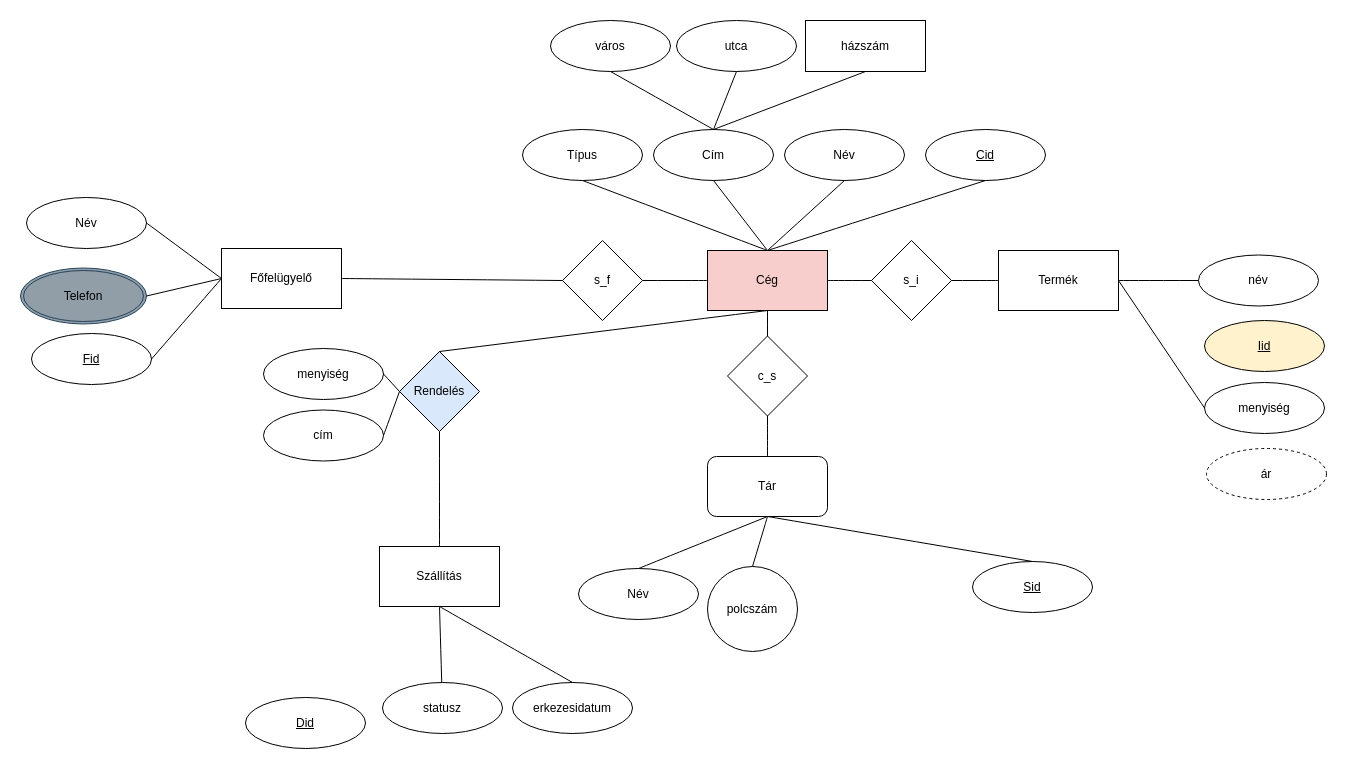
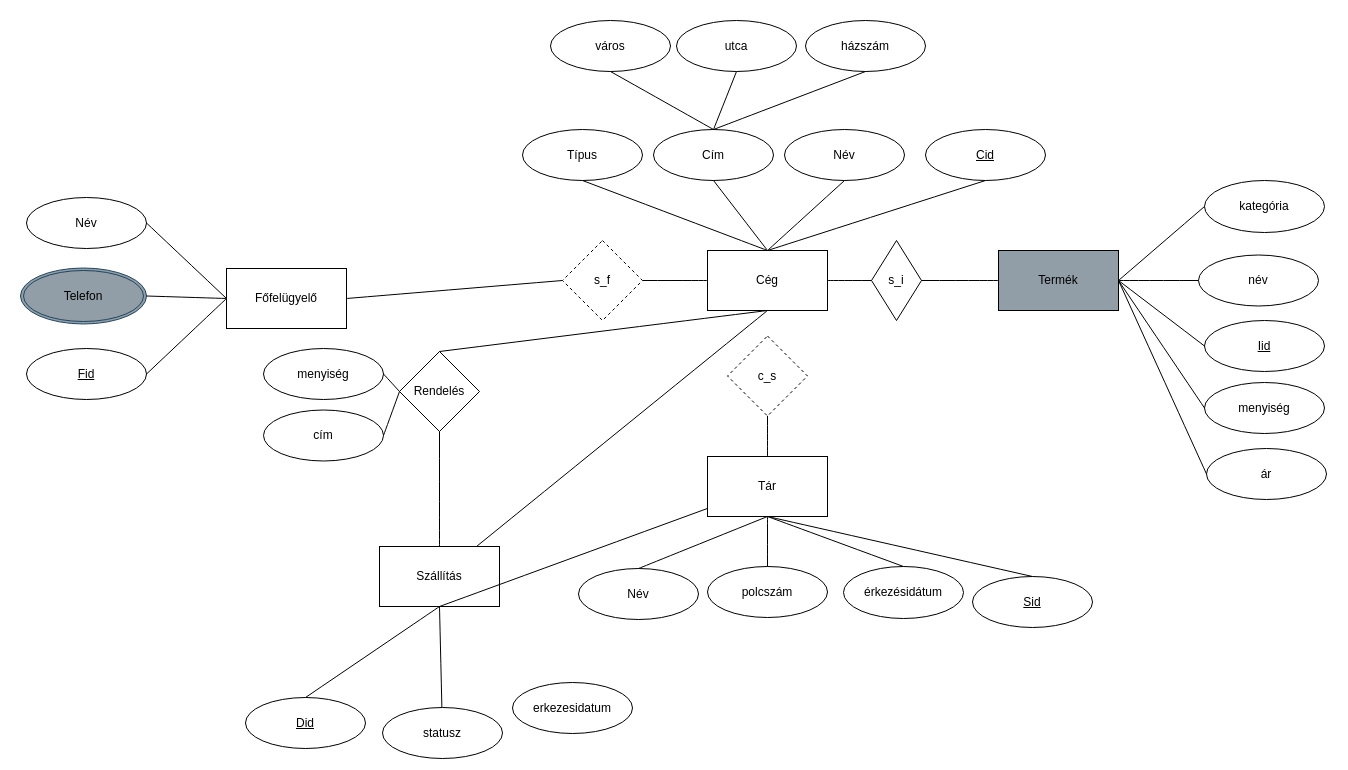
- <mxCell id="9" value="házszám" style="whiteSpace=wrap;html=1;rounded=0;" vertex="1" parent="1"><mxGeometry x="805" y="20" width="120" height="51" as="geometry" /></mxCell>
+ <mxCell id="9" value="házszám" style="ellipse;whiteSpace=wrap;html=1;" vertex="1" parent="1"><mxGeometry x="805" y="20" width="120" height="51" as="geometry" /></mxCell>
+ <mxCell id="49" value="kategória" style="ellipse;whiteSpace=wrap;html=1;" vertex="1" parent="1"><mxGeometry x="1204" y="180" width="120" height="52" as="geometry" /></mxCell>
+ <mxCell id="50" value="" style="endArrow=none;html=1;rounded=0;fontSize=12;startSize=8;endSize=8;curved=1;exitX=1;exitY=0.5;exitDx=0;exitDy=0;entryX=0;entryY=0.5;entryDx=0;entryDy=0;" edge="1" parent="1" source="42" target="49"><mxGeometry width="50" height="50" relative="1" as="geometry"><mxPoint x="1255" y="427.5" as="sourcePoint" /><mxPoint x="1007" y="430.5" as="targetPoint" /></mxGeometry></mxCell>
- <mxCell id="20" value="Főfelügyelő" style="rounded=0;whiteSpace=wrap;html=1;" vertex="1" parent="1"><mxGeometry x="221" y="248" width="120" height="60" as="geometry" /></mxCell>
+ <mxCell id="20" value="Főfelügyelő" style="rounded=0;whiteSpace=wrap;html=1;" vertex="1" parent="1"><mxGeometry x="226" y="268" width="120" height="60" as="geometry" /></mxCell>
- <mxCell id="18" value="s_f" style="rhombus;whiteSpace=wrap;html=1;" vertex="1" parent="1"><mxGeometry x="562" y="240" width="80" height="80" as="geometry" /></mxCell>
+ <mxCell id="18" value="s_f" style="rhombus;whiteSpace=wrap;html=1;dashed=1;" vertex="1" parent="1"><mxGeometry x="562" y="240" width="80" height="80" as="geometry" /></mxCell>
- <mxCell id="3" value="&lt;div&gt;Cég&lt;/div&gt;" style="rounded=0;whiteSpace=wrap;html=1;fillColor=#f8cecc;" vertex="1" parent="1"><mxGeometry x="707" y="250" width="120" height="60" as="geometry" /></mxCell>
+ <mxCell id="3" value="&lt;div&gt;Cég&lt;/div&gt;" style="rounded=0;whiteSpace=wrap;html=1;" vertex="1" parent="1"><mxGeometry x="707" y="250" width="120" height="60" as="geometry" /></mxCell>
- <mxCell id="40" value="s_i" style="rhombus;whiteSpace=wrap;html=1;" vertex="1" parent="1"><mxGeometry x="871" y="240" width="80" height="80" as="geometry" /></mxCell>
+ <mxCell id="40" value="s_i" style="rhombus;whiteSpace=wrap;html=1;" vertex="1" parent="1"><mxGeometry x="871" y="240" width="50" height="80" as="geometry" /></mxCell>
- <mxCell id="42" value="Termék" style="rounded=0;whiteSpace=wrap;html=1;" vertex="1" parent="1"><mxGeometry x="998" y="250" width="120" height="60" as="geometry" /></mxCell>
+ <mxCell id="42" value="Termék" style="rounded=0;whiteSpace=wrap;html=1;fillColor=#929ea7;" vertex="1" parent="1"><mxGeometry x="998" y="250" width="120" height="60" as="geometry" /></mxCell>
+ <mxCell id="48" value="" style="endArrow=none;html=1;rounded=0;fontSize=12;startSize=8;endSize=8;curved=1;exitX=1;exitY=0.5;exitDx=0;exitDy=0;entryX=0;entryY=0.5;entryDx=0;entryDy=0;" edge="1" parent="1" source="42" target="45"><mxGeometry width="50" height="50" relative="1" as="geometry"><mxPoint x="956" y="422.5" as="sourcePoint" /><mxPoint x="881" y="440.5" as="targetPoint" /></mxGeometry></mxCell>
- <mxCell id="29" value="" style="endArrow=none;html=1;rounded=0;fontSize=12;startSize=8;endSize=8;curved=1;entryX=0.5;entryY=0;entryDx=0;entryDy=0;exitX=0.5;exitY=1;exitDx=0;exitDy=0;" edge="1" parent="1" target="28" source="3"><mxGeometry width="50" height="50" relative="1" as="geometry"><mxPoint x="771" y="312" as="sourcePoint" /><mxPoint x="772" y="498" as="targetPoint" /></mxGeometry></mxCell>
+ <mxCell id="29" value="" style="endArrow=none;html=1;rounded=0;fontSize=12;startSize=8;endSize=8;curved=1;exitX=0.5;exitY=1;exitDx=0;exitDy=0;" edge="1" parent="1" target="60" source="3"><mxGeometry width="50" height="50" relative="1" as="geometry"><mxPoint x="771" y="312" as="sourcePoint" /><mxPoint x="772" y="498" as="targetPoint" /></mxGeometry></mxCell>
- <mxCell id="45" value="&lt;u&gt;Iid&lt;/u&gt;" style="ellipse;whiteSpace=wrap;html=1;fillColor=#fff2cc;" vertex="1" parent="1"><mxGeometry x="1204" y="320" width="120" height="51" as="geometry" /></mxCell>
+ <mxCell id="45" value="&lt;u&gt;Iid&lt;/u&gt;" style="ellipse;whiteSpace=wrap;html=1;" vertex="1" parent="1"><mxGeometry x="1204" y="320" width="120" height="51" as="geometry" /></mxCell>
- <mxCell id="24" value="&lt;u&gt;Fid&lt;/u&gt;" style="ellipse;whiteSpace=wrap;html=1;" vertex="1" parent="1"><mxGeometry x="31" y="333" width="120" height="51" as="geometry" /></mxCell>
+ <mxCell id="24" value="&lt;u&gt;Fid&lt;/u&gt;" style="ellipse;whiteSpace=wrap;html=1;" vertex="1" parent="1"><mxGeometry x="26" y="348" width="120" height="51" as="geometry" /></mxCell>
- <mxCell id="28" value="c_s" style="rhombus;whiteSpace=wrap;html=1;" vertex="1" parent="1"><mxGeometry x="727" y="335.5" width="80" height="80" as="geometry" /></mxCell>
+ <mxCell id="28" value="c_s" style="rhombus;whiteSpace=wrap;html=1;dashed=1;" vertex="1" parent="1"><mxGeometry x="727" y="335.5" width="80" height="80" as="geometry" /></mxCell>
+ <mxCell id="52" value="" style="endArrow=none;html=1;rounded=0;fontSize=12;startSize=8;endSize=8;curved=1;exitX=0;exitY=0.5;exitDx=0;exitDy=0;entryX=1;entryY=0.5;entryDx=0;entryDy=0;" edge="1" parent="1" source="53" target="42"><mxGeometry width="50" height="50" relative="1" as="geometry"><mxPoint x="992" y="545.5" as="sourcePoint" /><mxPoint x="1120" y="346" as="targetPoint" /></mxGeometry></mxCell>
- <mxCell id="54" value="Rendelés" style="rhombus;whiteSpace=wrap;html=1;fillColor=#dae8fc;" vertex="1" parent="1"><mxGeometry x="399" y="351" width="80" height="80" as="geometry" /></mxCell>
+ <mxCell id="54" value="Rendelés" style="rhombus;whiteSpace=wrap;html=1;" vertex="1" parent="1"><mxGeometry x="399" y="351" width="80" height="80" as="geometry" /></mxCell>
- <mxCell id="53" value="ár" style="ellipse;whiteSpace=wrap;html=1;dashed=1;" vertex="1" parent="1"><mxGeometry x="1206" y="448" width="120" height="51" as="geometry" /></mxCell>
+ <mxCell id="53" value="ár" style="ellipse;whiteSpace=wrap;html=1;" vertex="1" parent="1"><mxGeometry x="1206" y="448" width="120" height="51" as="geometry" /></mxCell>
- <mxCell id="30" value="Tár" style="whiteSpace=wrap;html=1;rounded=1;" vertex="1" parent="1"><mxGeometry x="707" y="456" width="120" height="60" as="geometry" /></mxCell>
+ <mxCell id="30" value="Tár" style="rounded=0;whiteSpace=wrap;html=1;" vertex="1" parent="1"><mxGeometry x="707" y="456" width="120" height="60" as="geometry" /></mxCell>
+ <mxCell id="39" value="" style="endArrow=none;html=1;rounded=0;fontSize=12;startSize=8;endSize=8;curved=1;exitX=0.5;exitY=1;exitDx=0;exitDy=0;entryX=0.5;entryY=0;entryDx=0;entryDy=0;" edge="1" parent="1" target="38" source="30"><mxGeometry width="50" height="50" relative="1" as="geometry"><mxPoint x="903" y="516" as="sourcePoint" /><mxPoint x="655" y="519" as="targetPoint" /></mxGeometry></mxCell>
- <mxCell id="34" value="&lt;u&gt;Sid&lt;/u&gt;" style="ellipse;whiteSpace=wrap;html=1;" vertex="1" parent="1"><mxGeometry x="972" y="561" width="120" height="51" as="geometry" /></mxCell>
+ <mxCell id="34" value="&lt;u&gt;Sid&lt;/u&gt;" style="ellipse;whiteSpace=wrap;html=1;" vertex="1" parent="1"><mxGeometry x="972" y="576" width="120" height="51" as="geometry" /></mxCell>
+ <mxCell id="38" value="érkezésidátum" style="ellipse;whiteSpace=wrap;html=1;" vertex="1" parent="1"><mxGeometry x="843" y="566" width="120" height="52" as="geometry" /></mxCell>
- <mxCell id="33" value="polcszám" style="ellipse;whiteSpace=wrap;html=1;" vertex="1" parent="1"><mxGeometry x="707" y="566" width="90" height="85" as="geometry" /></mxCell>
+ <mxCell id="33" value="polcszám" style="ellipse;whiteSpace=wrap;html=1;" vertex="1" parent="1"><mxGeometry x="707" y="566" width="120" height="51" as="geometry" /></mxCell>
- <mxCell id="67" value="" style="endArrow=none;html=1;rounded=0;fontSize=12;startSize=8;endSize=8;curved=1;exitX=0.5;exitY=1;exitDx=0;exitDy=0;entryX=0.5;entryY=0;entryDx=0;entryDy=0;" edge="1" parent="1" source="60" target="63"><mxGeometry width="50" height="50" relative="1" as="geometry"><mxPoint x="449" y="616" as="sourcePoint" /><mxPoint x="451" y="692" as="targetPoint" /></mxGeometry></mxCell>
+ <mxCell id="67" value="" style="endArrow=none;html=1;rounded=0;fontSize=12;startSize=8;endSize=8;curved=1;exitX=0.5;exitY=1;exitDx=0;exitDy=0;" edge="1" parent="1" source="60" target="30"><mxGeometry width="50" height="50" relative="1" as="geometry"><mxPoint x="449" y="616" as="sourcePoint" /><mxPoint x="451" y="692" as="targetPoint" /></mxGeometry></mxCell>
+ <mxCell id="65" value="" style="endArrow=none;html=1;rounded=0;fontSize=12;startSize=8;endSize=8;curved=1;exitX=0.5;exitY=1;exitDx=0;exitDy=0;entryX=0.5;entryY=0;entryDx=0;entryDy=0;" edge="1" parent="1" source="60" target="62"><mxGeometry width="50" height="50" relative="1" as="geometry"><mxPoint x="449" y="556" as="sourcePoint" /><mxPoint x="449" y="441" as="targetPoint" /></mxGeometry></mxCell>
- <mxCell id="64" value="statusz" style="ellipse;whiteSpace=wrap;html=1;" vertex="1" parent="1"><mxGeometry x="382" y="682" width="120" height="51" as="geometry" /></mxCell>
+ <mxCell id="64" value="statusz" style="ellipse;whiteSpace=wrap;html=1;" vertex="1" parent="1"><mxGeometry x="382" y="707" width="120" height="51" as="geometry" /></mxCell>
